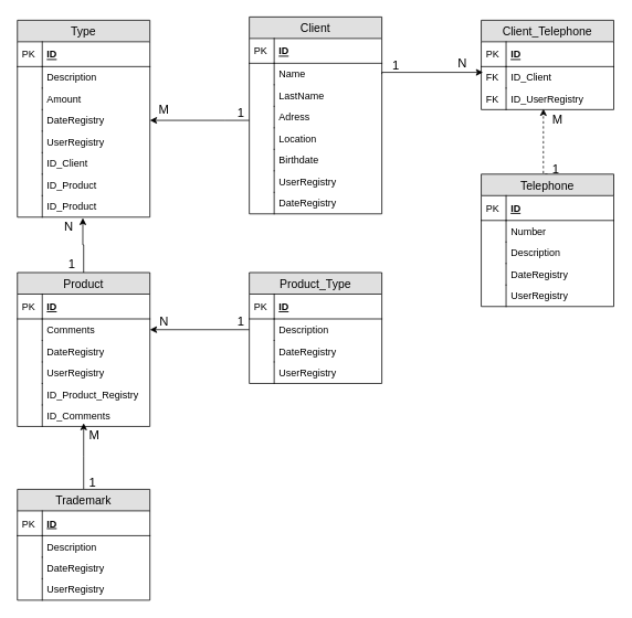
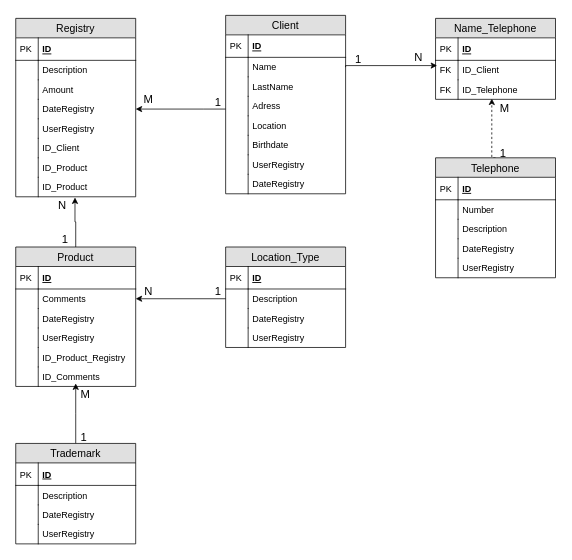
- <mxCell id="2" value="Type" style="swimlane;fontStyle=0;childLayout=stackLayout;horizontal=1;startSize=26;fillColor=#e0e0e0;horizontalStack=0;resizeParent=1;resizeParentMax=0;resizeLast=0;collapsible=1;marginBottom=0;swimlaneFillColor=#ffffff;align=center;fontSize=14;" vertex="1" parent="1"><mxGeometry x="20" y="24" width="160" height="238" as="geometry" /></mxCell>
+ <mxCell id="2" value="Registry" style="swimlane;fontStyle=0;childLayout=stackLayout;horizontal=1;startSize=26;fillColor=#e0e0e0;horizontalStack=0;resizeParent=1;resizeParentMax=0;resizeLast=0;collapsible=1;marginBottom=0;swimlaneFillColor=#ffffff;align=center;fontSize=14;" vertex="1" parent="1"><mxGeometry x="20" y="24" width="160" height="238" as="geometry" /></mxCell>
- <mxCell id="79" value="Client_Telephone" style="swimlane;fontStyle=0;childLayout=stackLayout;horizontal=1;startSize=26;fillColor=#e0e0e0;horizontalStack=0;resizeParent=1;resizeParentMax=0;resizeLast=0;collapsible=1;marginBottom=0;swimlaneFillColor=#ffffff;align=center;fontSize=14;" vertex="1" parent="1"><mxGeometry x="580" y="24" width="160" height="108" as="geometry" /></mxCell>
+ <mxCell id="79" value="Name_Telephone" style="swimlane;fontStyle=0;childLayout=stackLayout;horizontal=1;startSize=26;fillColor=#e0e0e0;horizontalStack=0;resizeParent=1;resizeParentMax=0;resizeLast=0;collapsible=1;marginBottom=0;swimlaneFillColor=#ffffff;align=center;fontSize=14;" vertex="1" parent="1"><mxGeometry x="580" y="24" width="160" height="108" as="geometry" /></mxCell>
- <mxCell id="84" value="ID_UserRegistry" style="shape=partialRectangle;top=0;left=0;right=0;bottom=0;align=left;verticalAlign=top;fillColor=none;spacingLeft=34;spacingRight=4;overflow=hidden;rotatable=0;points=[[0,0.5],[1,0.5]];portConstraint=eastwest;dropTarget=0;fontSize=12;" vertex="1" parent="79"><mxGeometry y="82" width="160" height="26" as="geometry" /></mxCell>
+ <mxCell id="84" value="ID_Telephone" style="shape=partialRectangle;top=0;left=0;right=0;bottom=0;align=left;verticalAlign=top;fillColor=none;spacingLeft=34;spacingRight=4;overflow=hidden;rotatable=0;points=[[0,0.5],[1,0.5]];portConstraint=eastwest;dropTarget=0;fontSize=12;" vertex="1" parent="79"><mxGeometry y="82" width="160" height="26" as="geometry" /></mxCell>
- <mxCell id="62" value="Product_Type" style="swimlane;fontStyle=0;childLayout=stackLayout;horizontal=1;startSize=26;fillColor=#e0e0e0;horizontalStack=0;resizeParent=1;resizeParentMax=0;resizeLast=0;collapsible=1;marginBottom=0;swimlaneFillColor=#ffffff;align=center;fontSize=14;" vertex="1" parent="1"><mxGeometry x="300" y="329" width="160" height="134" as="geometry" /></mxCell>
+ <mxCell id="62" value="Location_Type" style="swimlane;fontStyle=0;childLayout=stackLayout;horizontal=1;startSize=26;fillColor=#e0e0e0;horizontalStack=0;resizeParent=1;resizeParentMax=0;resizeLast=0;collapsible=1;marginBottom=0;swimlaneFillColor=#ffffff;align=center;fontSize=14;" vertex="1" parent="1"><mxGeometry x="300" y="329" width="160" height="134" as="geometry" /></mxCell>
